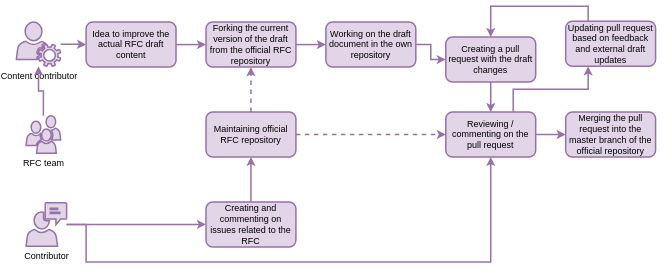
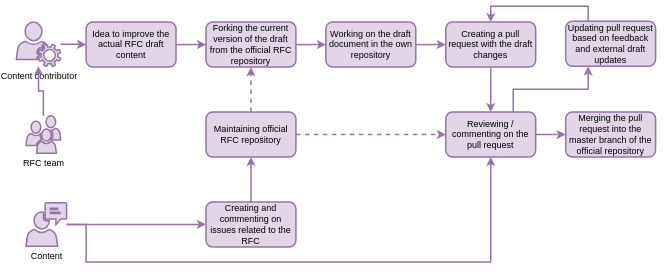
- <mxCell id="16" value="Creating a pull request with the draft changes" style="rounded=1;whiteSpace=wrap;html=1;strokeWidth=2;fillColor=#e1d5e7;strokeColor=#9673a6;" vertex="1" parent="1"><mxGeometry x="593" y="41" width="120" height="60" as="geometry" /></mxCell>
+ <mxCell id="16" value="Creating a pull request with the draft changes" style="rounded=1;whiteSpace=wrap;html=1;strokeWidth=2;fillColor=#e1d5e7;strokeColor=#9673a6;" vertex="1" parent="1"><mxGeometry x="593" y="21" width="120" height="60" as="geometry" /></mxCell>
- <mxCell id="25" value="Contributor" style="pointerEvents=1;shadow=0;dashed=0;html=1;strokeColor=#9673a6;fillColor=#e1d5e7;labelPosition=center;verticalLabelPosition=bottom;verticalAlign=top;outlineConnect=0;align=center;shape=mxgraph.office.users.communications;strokeWidth=2;" vertex="1" parent="1"><mxGeometry x="33" y="262" width="54" height="58" as="geometry" /></mxCell>
+ <mxCell id="25" value="Content" style="pointerEvents=1;shadow=0;dashed=0;html=1;strokeColor=#9673a6;fillColor=#e1d5e7;labelPosition=center;verticalLabelPosition=bottom;verticalAlign=top;outlineConnect=0;align=center;shape=mxgraph.office.users.communications;strokeWidth=2;" vertex="1" parent="1"><mxGeometry x="33" y="262" width="54" height="58" as="geometry" /></mxCell>
